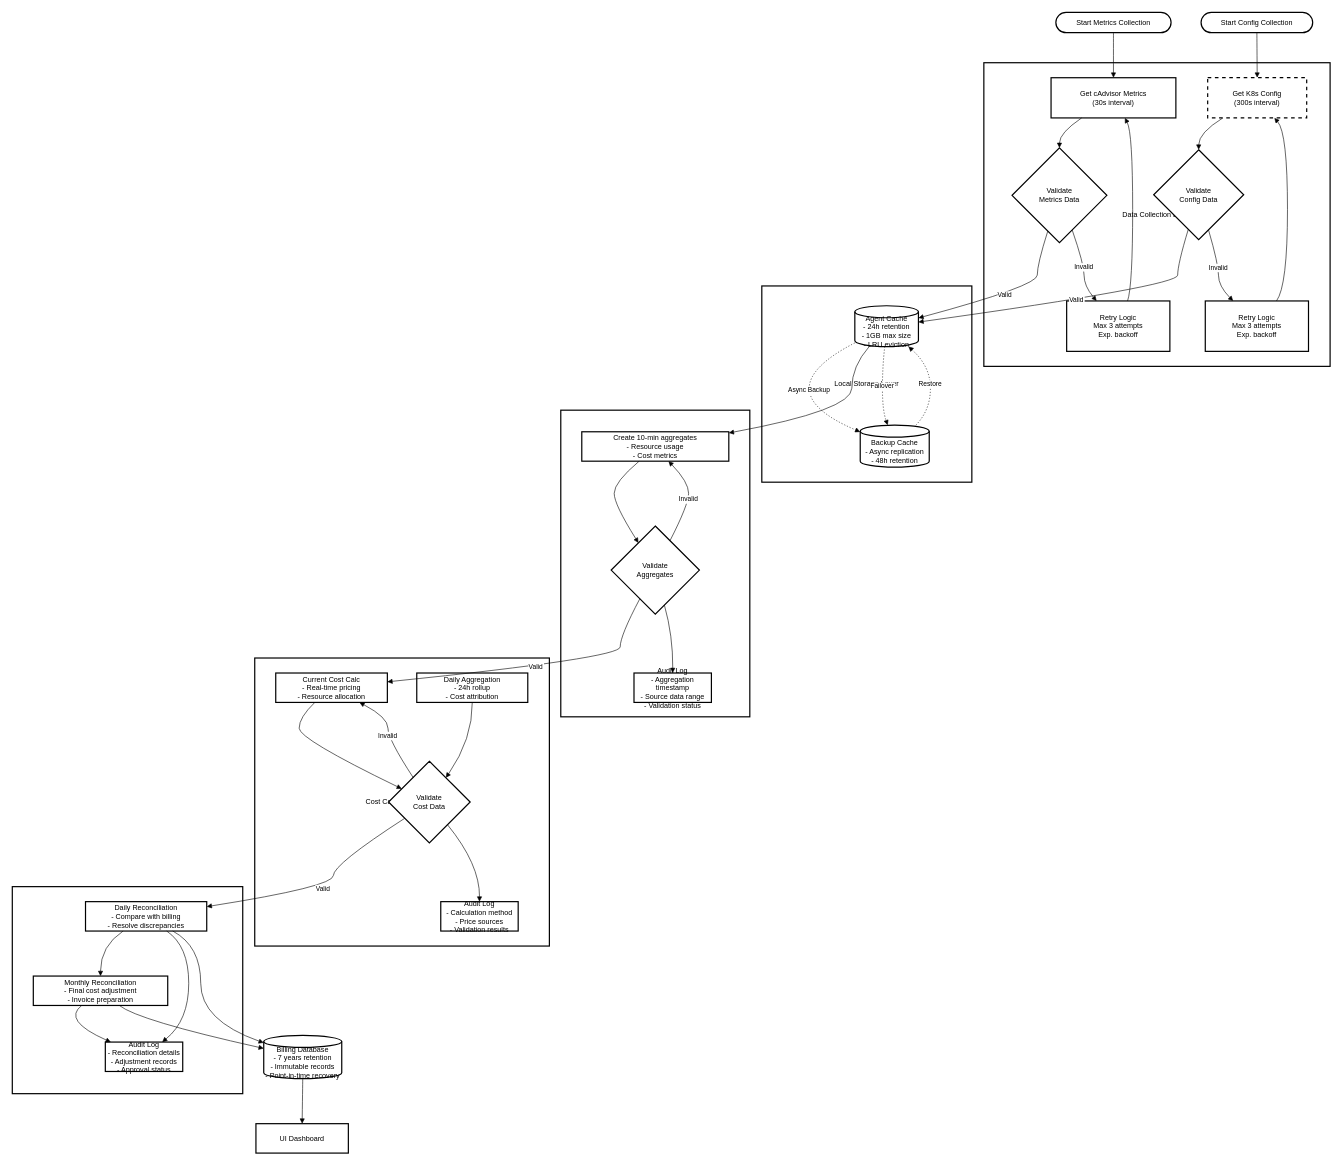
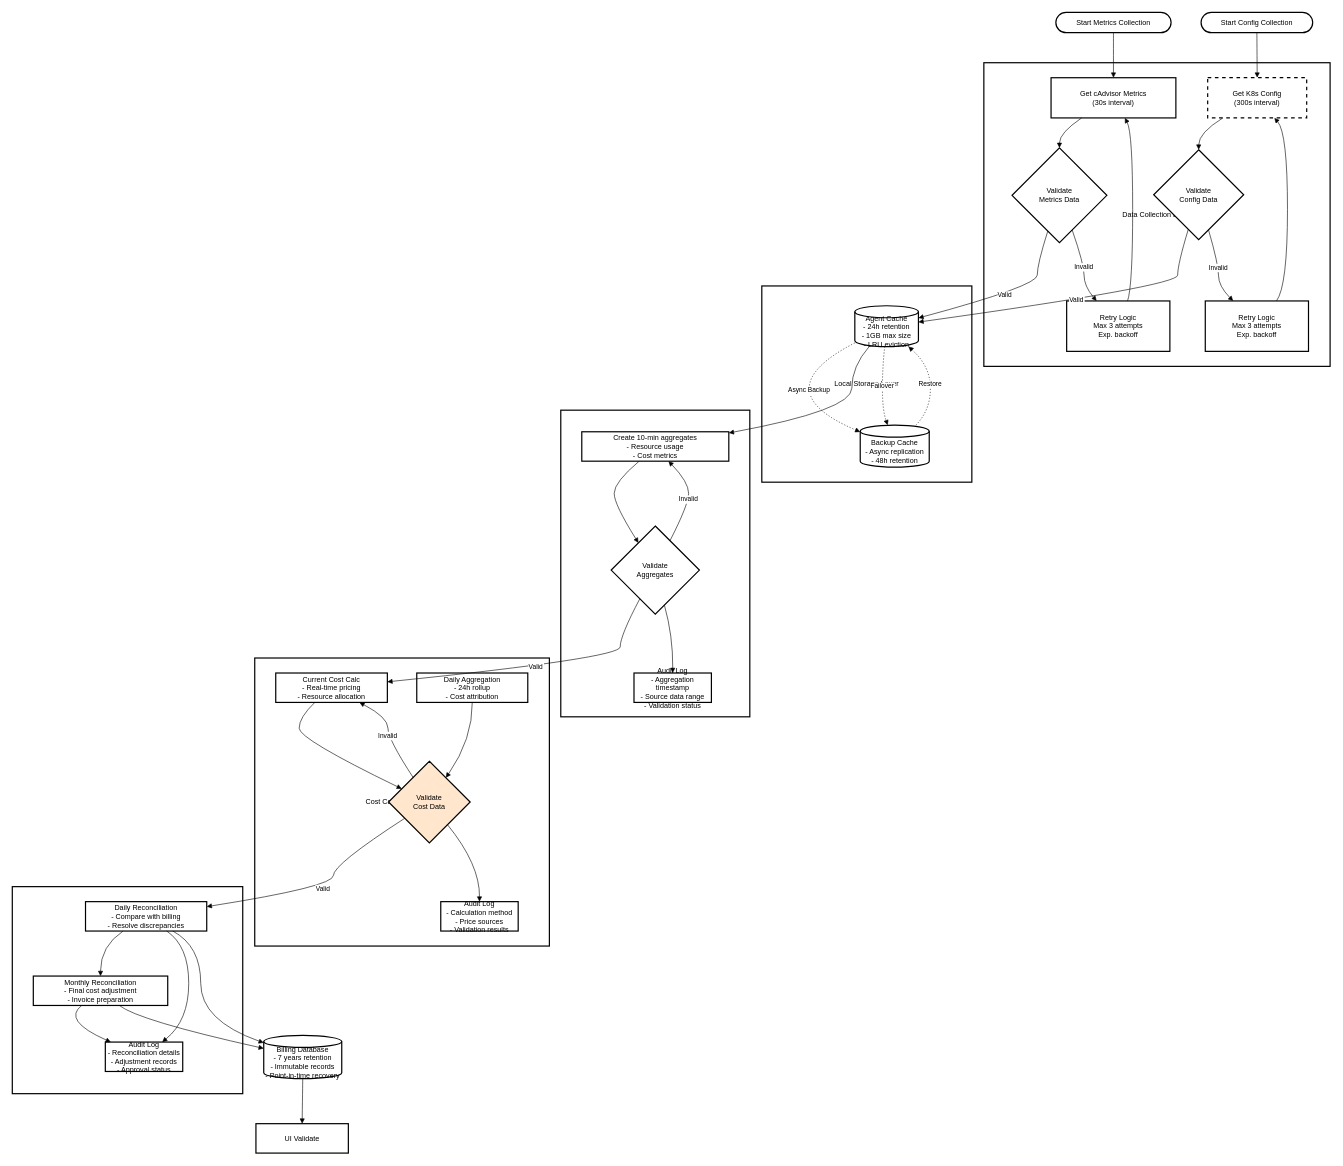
- <mxCell id="22" value="Validate&#10;        Cost Data" style="rhombus;strokeWidth=2;whiteSpace=wrap;" vertex="1" parent="1"><mxGeometry x="647" y="1268" width="136" height="136" as="geometry" /></mxCell>
+ <mxCell id="22" value="Validate&#10;        Cost Data" style="rhombus;strokeWidth=2;whiteSpace=wrap;fillColor=#ffe6cc;" vertex="1" parent="1"><mxGeometry x="647" y="1268" width="136" height="136" as="geometry" /></mxCell>
- <mxCell id="28" value="UI Dashboard" style="whiteSpace=wrap;strokeWidth=2;" vertex="1" parent="1"><mxGeometry x="426" y="1872" width="154" height="49" as="geometry" /></mxCell>
+ <mxCell id="28" value="UI Validate" style="whiteSpace=wrap;strokeWidth=2;" vertex="1" parent="1"><mxGeometry x="426" y="1872" width="154" height="49" as="geometry" /></mxCell>
